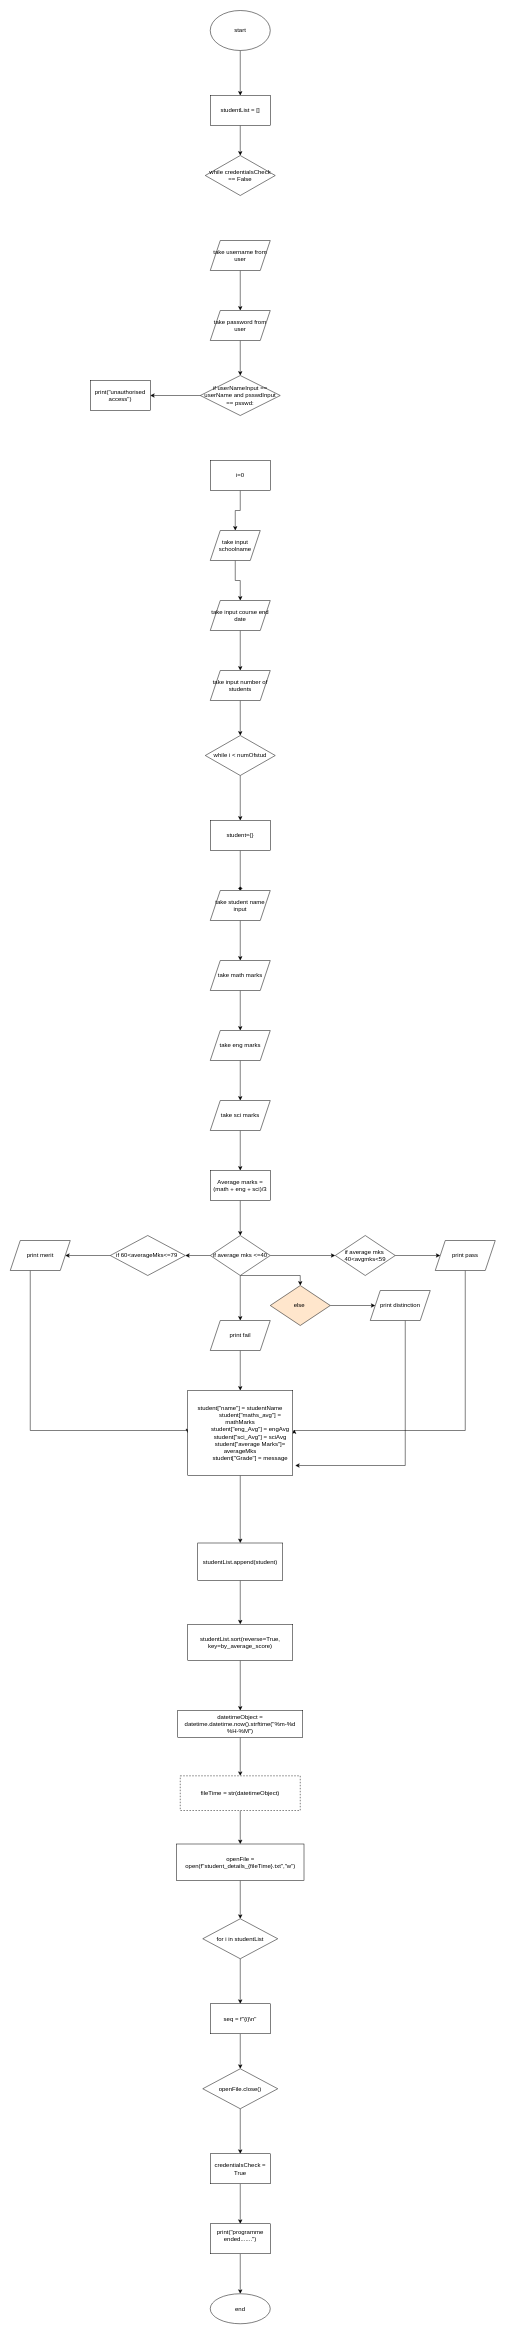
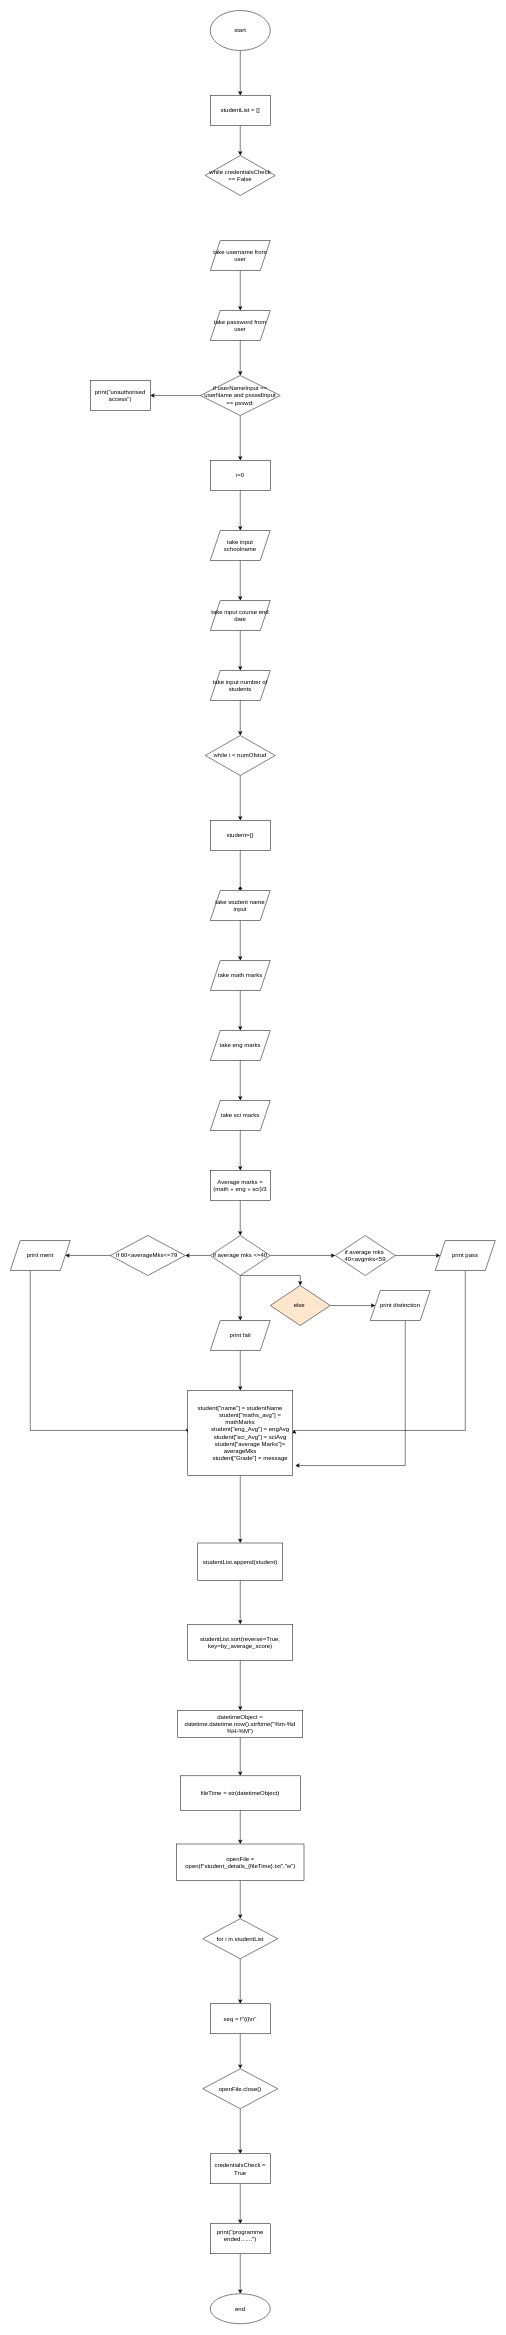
+ <mxCell id="11" value="" style="edgeStyle=orthogonalEdgeStyle;rounded=0;orthogonalLoop=1;jettySize=auto;html=1;" edge="1" parent="1" source="13" target="15"><mxGeometry relative="1" as="geometry" /></mxCell>
- <mxCell id="17" value="take input schoolname" style="shape=parallelogram;perimeter=parallelogramPerimeter;whiteSpace=wrap;html=1;fixedSize=1;" vertex="1" parent="1"><mxGeometry x="420" y="1060" width="100" height="60" as="geometry" /></mxCell>
+ <mxCell id="17" value="take input schoolname" style="shape=parallelogram;perimeter=parallelogramPerimeter;whiteSpace=wrap;html=1;fixedSize=1;" vertex="1" parent="1"><mxGeometry x="420" y="1060" width="120" height="60" as="geometry" /></mxCell>
- <mxCell id="64" value="fileTime = str(datetimeObject)" style="whiteSpace=wrap;html=1;dashed=1;" vertex="1" parent="1"><mxGeometry x="360" y="3550.63" width="240" height="69.38" as="geometry" /></mxCell>
+ <mxCell id="64" value="fileTime = str(datetimeObject)" style="whiteSpace=wrap;html=1;" vertex="1" parent="1"><mxGeometry x="360" y="3550.63" width="240" height="69.38" as="geometry" /></mxCell>
